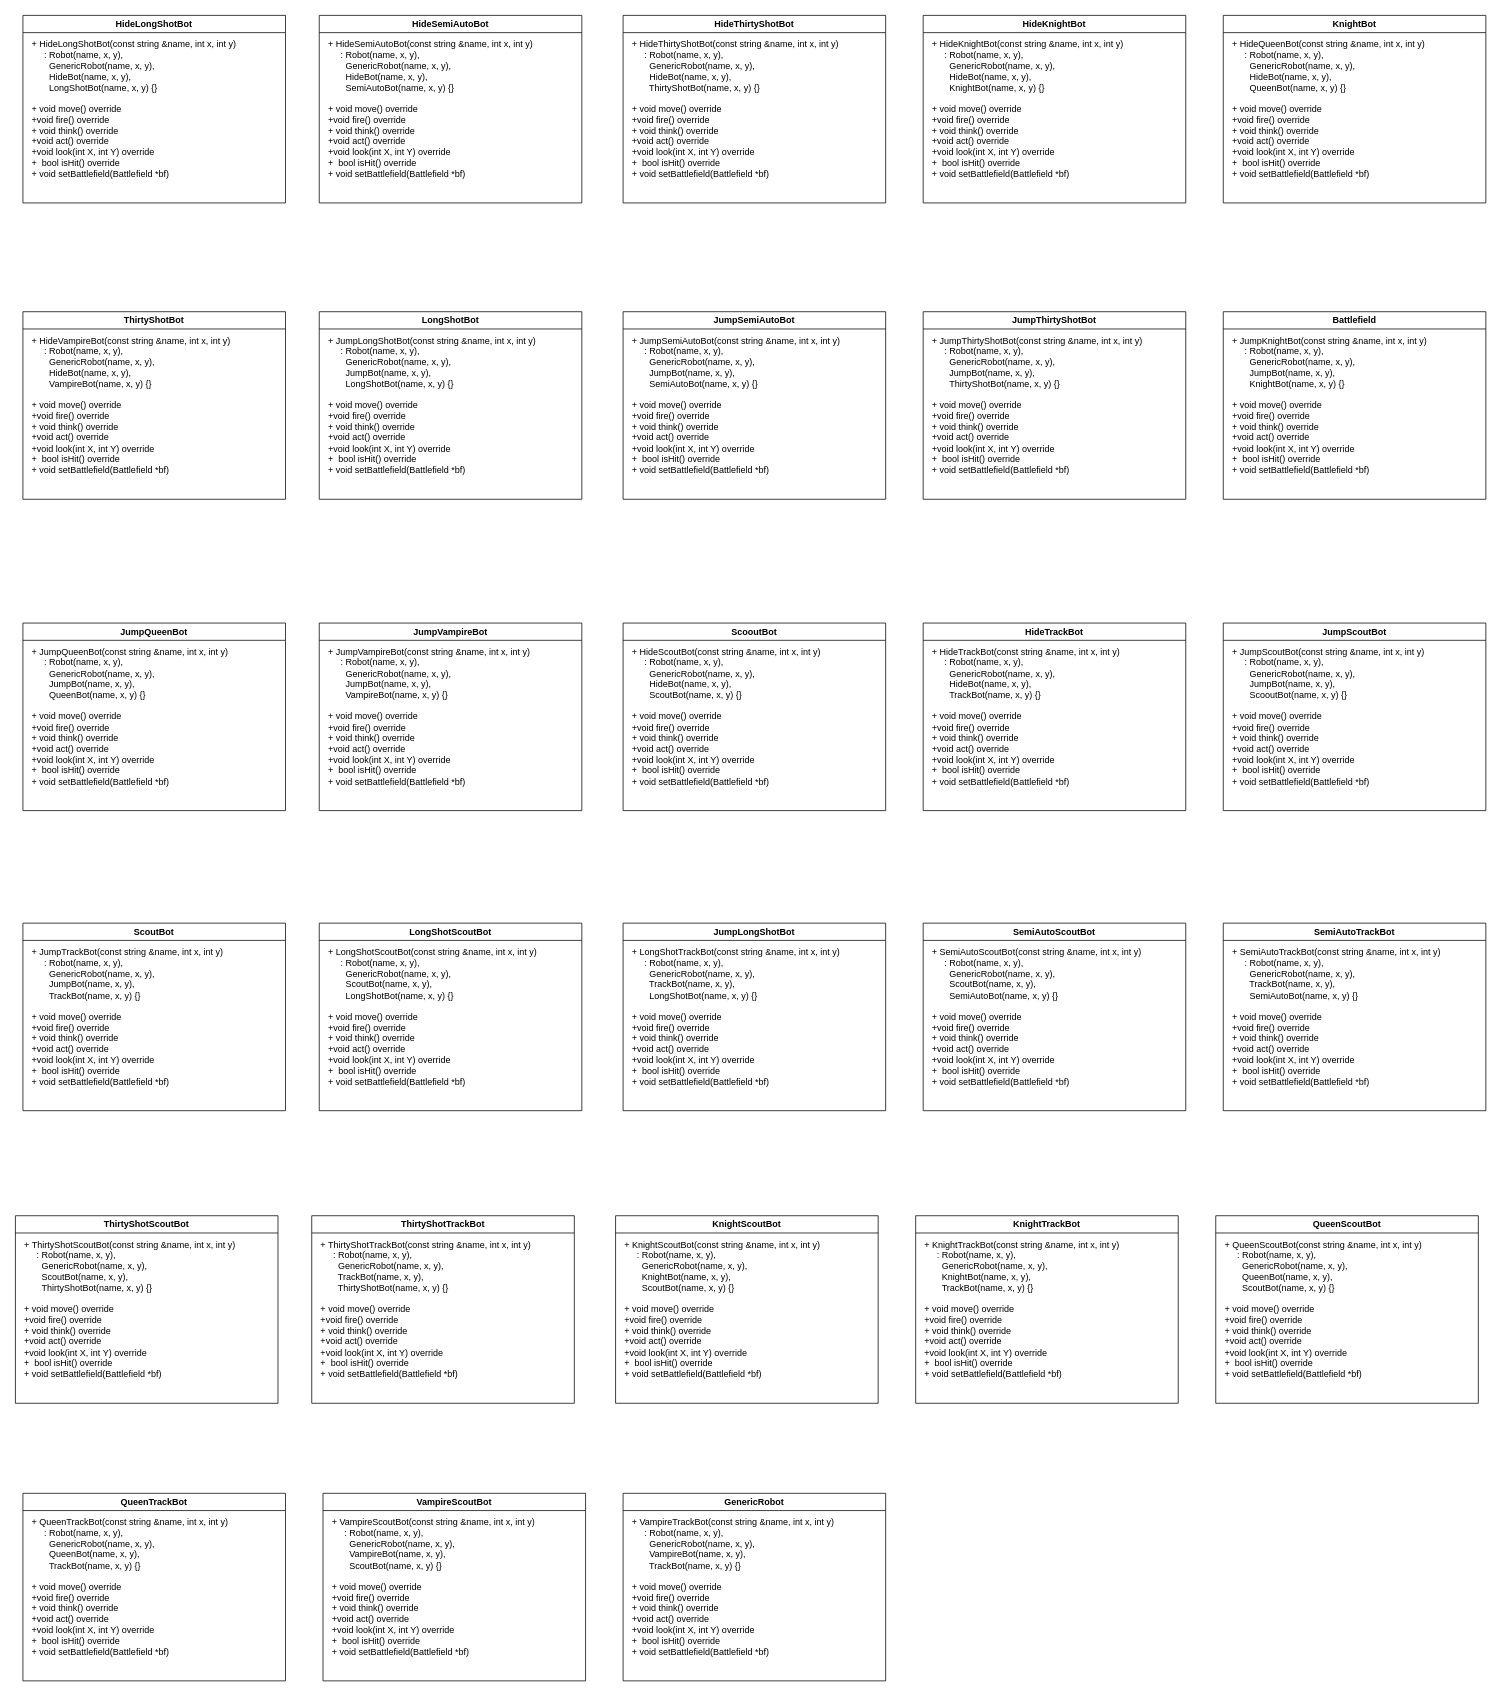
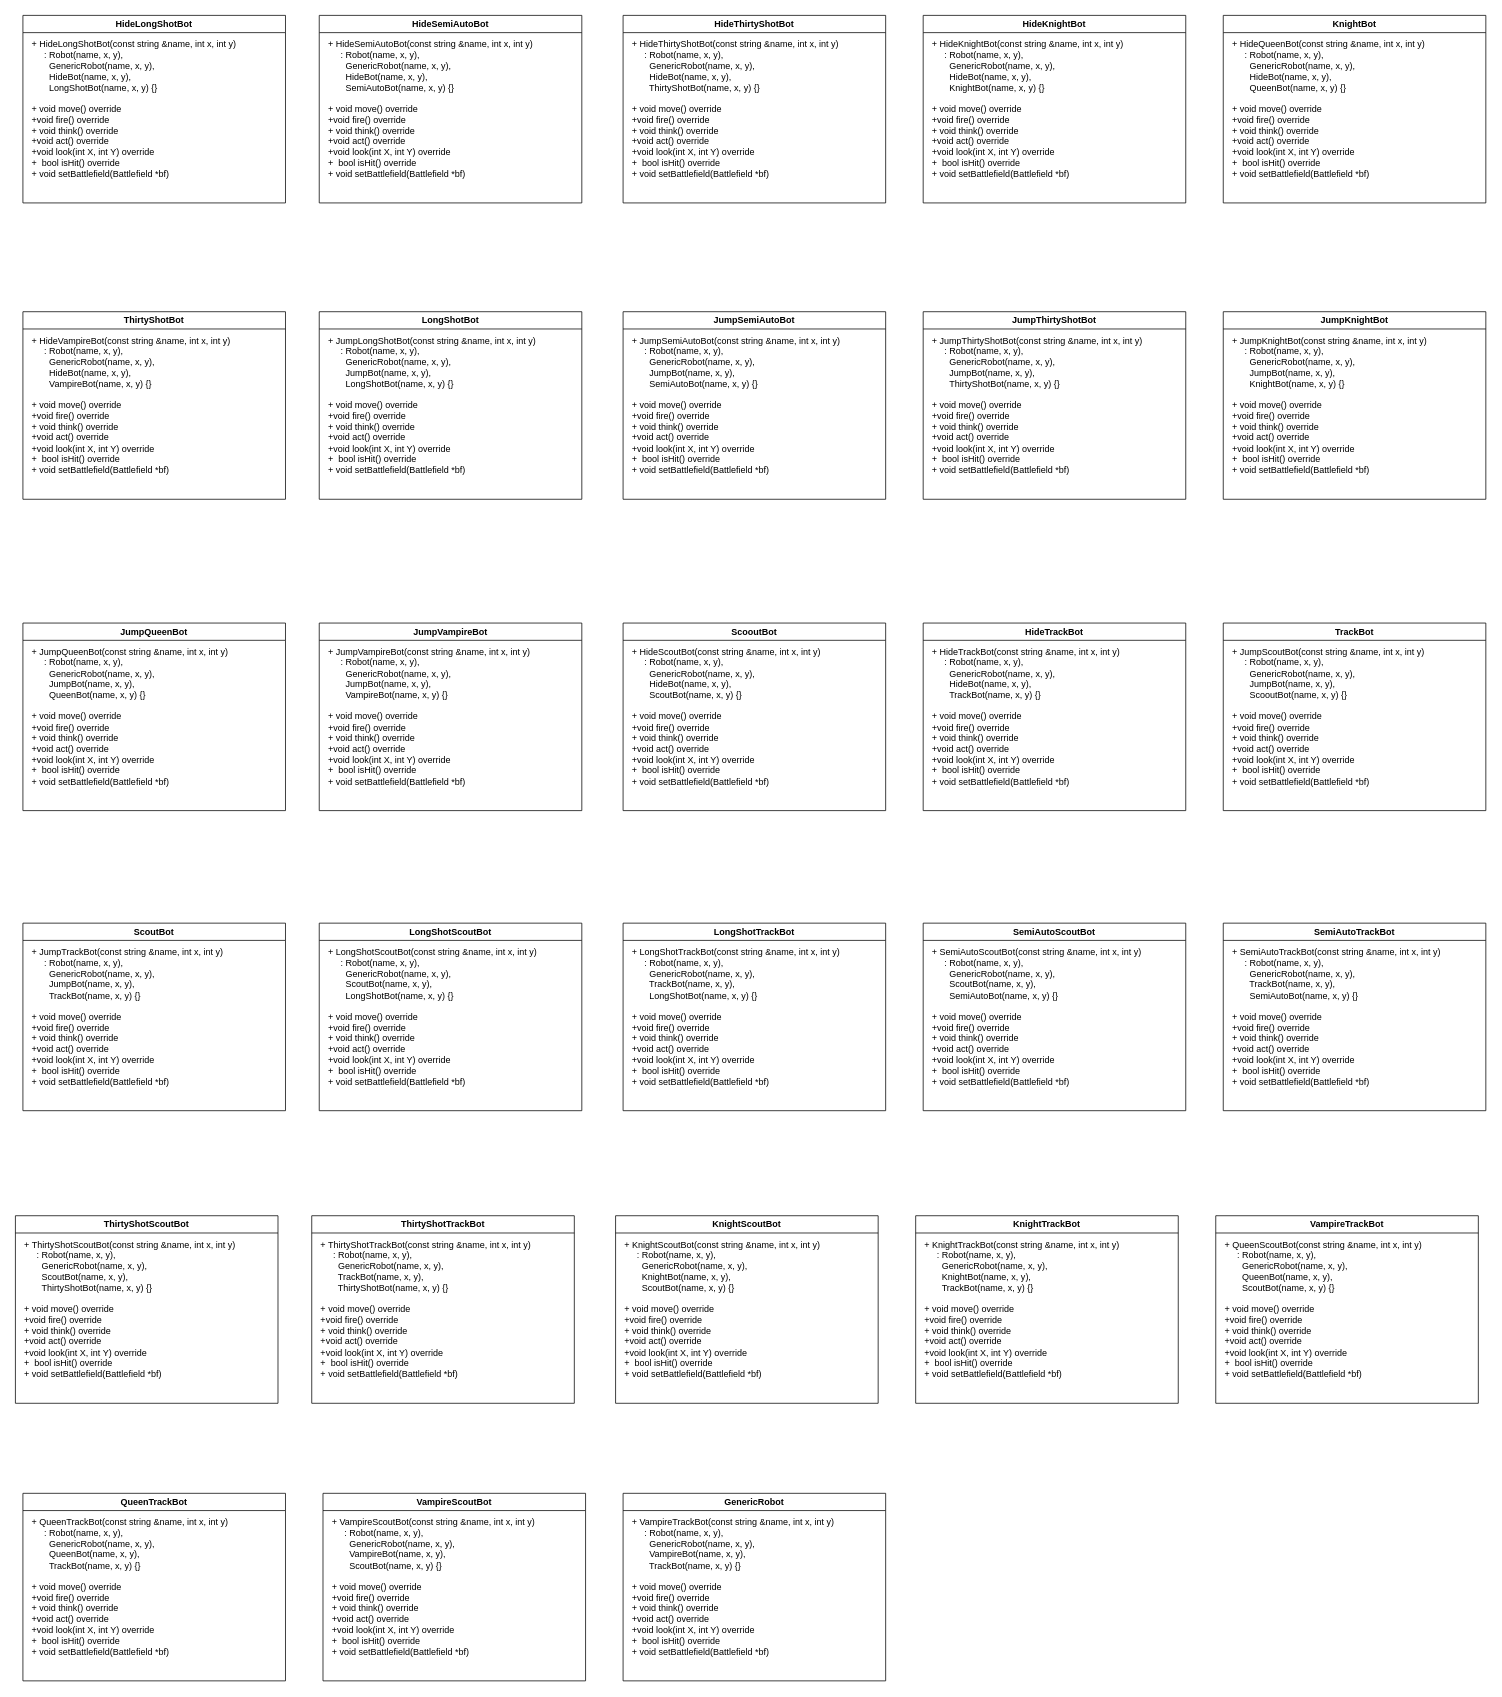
- <mxCell id="20" value="Battlefield" style="swimlane;whiteSpace=wrap;html=1;" vertex="1" parent="1"><mxGeometry x="1630" y="415" width="350" height="250" as="geometry" /></mxCell>
+ <mxCell id="20" value="JumpKnightBot" style="swimlane;whiteSpace=wrap;html=1;" vertex="1" parent="1"><mxGeometry x="1630" y="415" width="350" height="250" as="geometry" /></mxCell>
- <mxCell id="30" value="JumpScoutBot" style="swimlane;whiteSpace=wrap;html=1;" vertex="1" parent="1"><mxGeometry x="1630" y="830" width="350" height="250" as="geometry" /></mxCell>
+ <mxCell id="30" value="TrackBot" style="swimlane;whiteSpace=wrap;html=1;" vertex="1" parent="1"><mxGeometry x="1630" y="830" width="350" height="250" as="geometry" /></mxCell>
- <mxCell id="36" value="JumpLongShotBot" style="swimlane;whiteSpace=wrap;html=1;" vertex="1" parent="1"><mxGeometry x="830" y="1230" width="350" height="250" as="geometry" /></mxCell>
+ <mxCell id="36" value="LongShotTrackBot" style="swimlane;whiteSpace=wrap;html=1;" vertex="1" parent="1"><mxGeometry x="830" y="1230" width="350" height="250" as="geometry" /></mxCell>
- <mxCell id="50" value="QueenScoutBot" style="swimlane;whiteSpace=wrap;html=1;" vertex="1" parent="1"><mxGeometry x="1620" y="1620" width="350" height="250" as="geometry" /></mxCell>
+ <mxCell id="50" value="VampireTrackBot" style="swimlane;whiteSpace=wrap;html=1;" vertex="1" parent="1"><mxGeometry x="1620" y="1620" width="350" height="250" as="geometry" /></mxCell>
